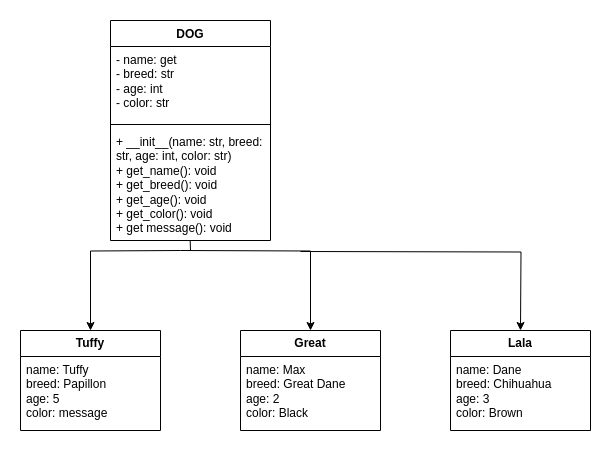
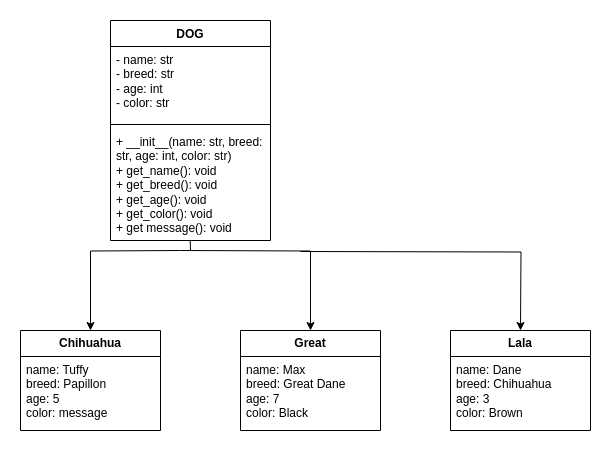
- <mxCell id="3" value="- name: get&lt;div&gt;- breed: str&lt;/div&gt;&lt;div&gt;- age: int&lt;/div&gt;&lt;div&gt;- color: str&lt;/div&gt;" style="text;strokeColor=none;fillColor=none;align=left;verticalAlign=top;spacingLeft=4;spacingRight=4;overflow=hidden;rotatable=0;points=[[0,0.5],[1,0.5]];portConstraint=eastwest;whiteSpace=wrap;html=1;" parent="2" vertex="1"><mxGeometry y="26" width="160" height="74" as="geometry" /></mxCell>
+ <mxCell id="3" value="- name: str&lt;div&gt;- breed: str&lt;/div&gt;&lt;div&gt;- age: int&lt;/div&gt;&lt;div&gt;- color: str&lt;/div&gt;" style="text;strokeColor=none;fillColor=none;align=left;verticalAlign=top;spacingLeft=4;spacingRight=4;overflow=hidden;rotatable=0;points=[[0,0.5],[1,0.5]];portConstraint=eastwest;whiteSpace=wrap;html=1;" parent="2" vertex="1"><mxGeometry y="26" width="160" height="74" as="geometry" /></mxCell>
- <mxCell id="6" value="&lt;b&gt;Tuffy&lt;/b&gt;" style="swimlane;fontStyle=0;childLayout=stackLayout;horizontal=1;startSize=26;fillColor=none;horizontalStack=0;resizeParent=1;resizeParentMax=0;resizeLast=0;collapsible=1;marginBottom=0;whiteSpace=wrap;html=1;" parent="1" vertex="1"><mxGeometry x="20" y="330" width="140" height="100" as="geometry" /></mxCell>
+ <mxCell id="6" value="&lt;b&gt;Chihuahua&lt;/b&gt;" style="swimlane;fontStyle=0;childLayout=stackLayout;horizontal=1;startSize=26;fillColor=none;horizontalStack=0;resizeParent=1;resizeParentMax=0;resizeLast=0;collapsible=1;marginBottom=0;whiteSpace=wrap;html=1;" parent="1" vertex="1"><mxGeometry x="20" y="330" width="140" height="100" as="geometry" /></mxCell>
- <mxCell id="9" value="name: Max&lt;div&gt;breed: Great Dane&lt;/div&gt;&lt;div&gt;age: 2&lt;/div&gt;&lt;div&gt;&lt;span style=&quot;background-color: initial;&quot;&gt;color: Black&lt;/span&gt;&lt;/div&gt;" style="text;strokeColor=none;fillColor=none;align=left;verticalAlign=top;spacingLeft=4;spacingRight=4;overflow=hidden;rotatable=0;points=[[0,0.5],[1,0.5]];portConstraint=eastwest;whiteSpace=wrap;html=1;" parent="8" vertex="1"><mxGeometry y="26" width="140" height="74" as="geometry" /></mxCell>
+ <mxCell id="9" value="name: Max&lt;div&gt;breed: Great Dane&lt;/div&gt;&lt;div&gt;age: 7&lt;/div&gt;&lt;div&gt;&lt;span style=&quot;background-color: initial;&quot;&gt;color: Black&lt;/span&gt;&lt;/div&gt;" style="text;strokeColor=none;fillColor=none;align=left;verticalAlign=top;spacingLeft=4;spacingRight=4;overflow=hidden;rotatable=0;points=[[0,0.5],[1,0.5]];portConstraint=eastwest;whiteSpace=wrap;html=1;" parent="8" vertex="1"><mxGeometry y="26" width="140" height="74" as="geometry" /></mxCell>
